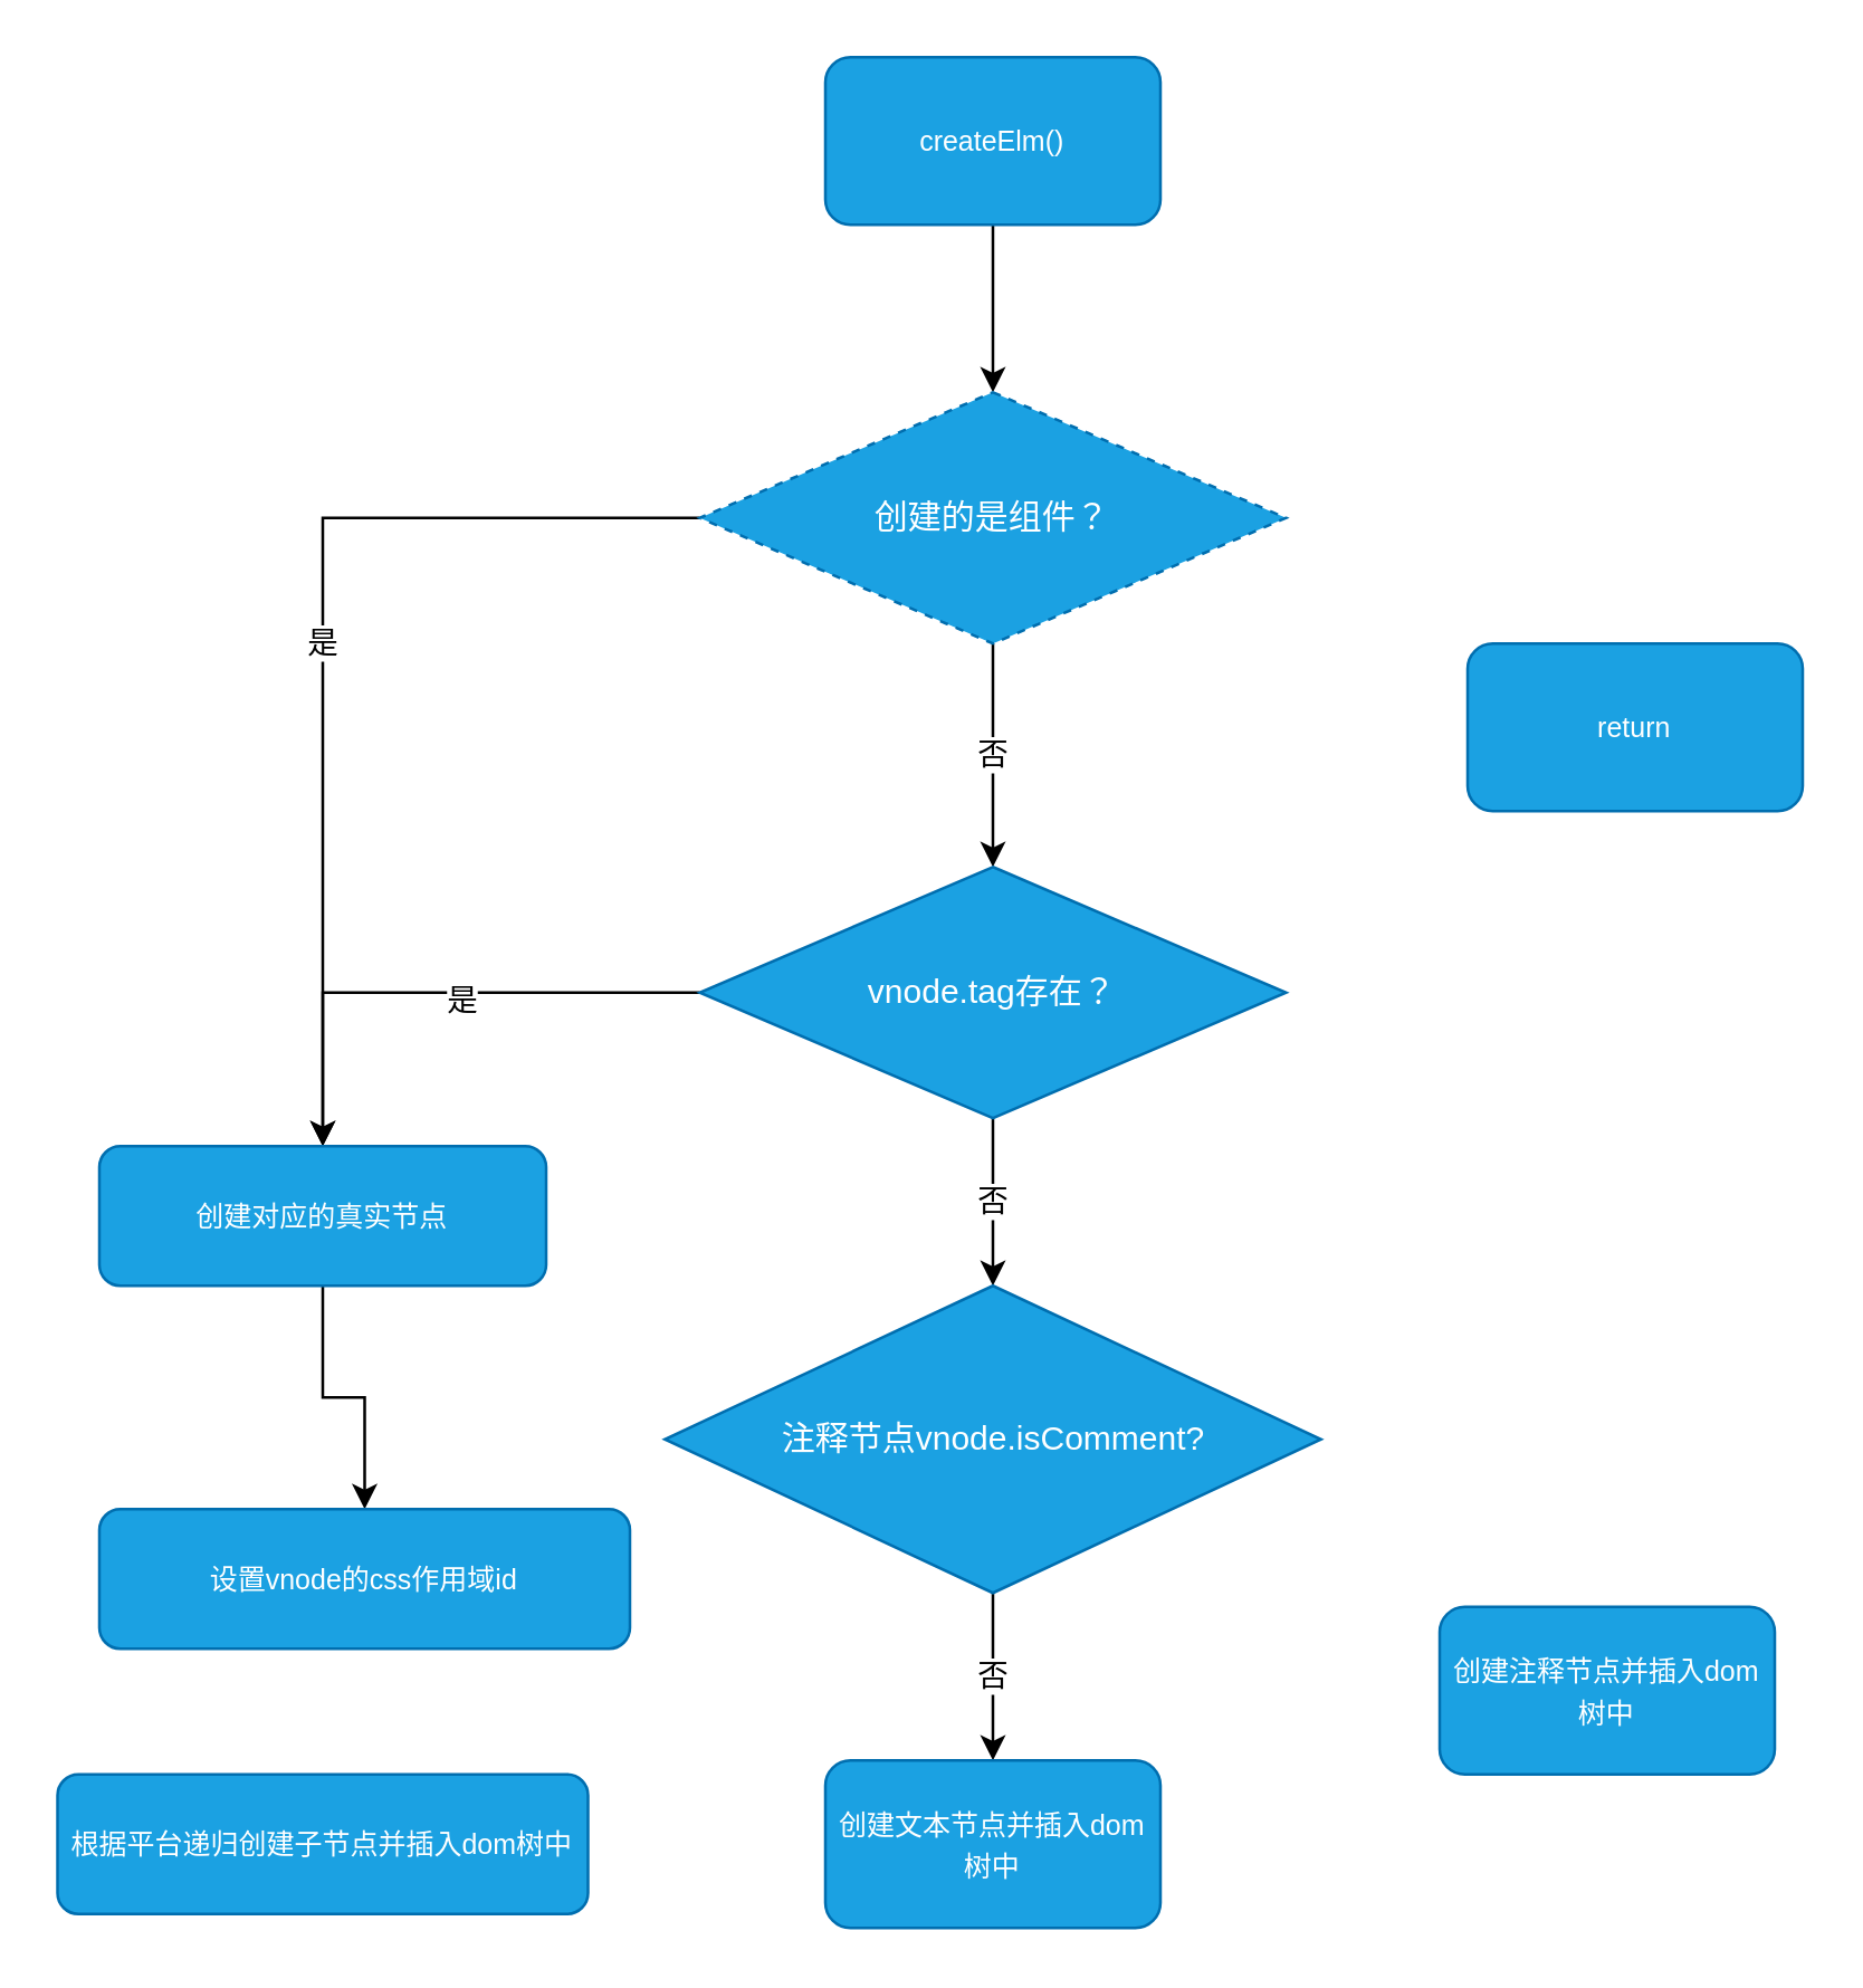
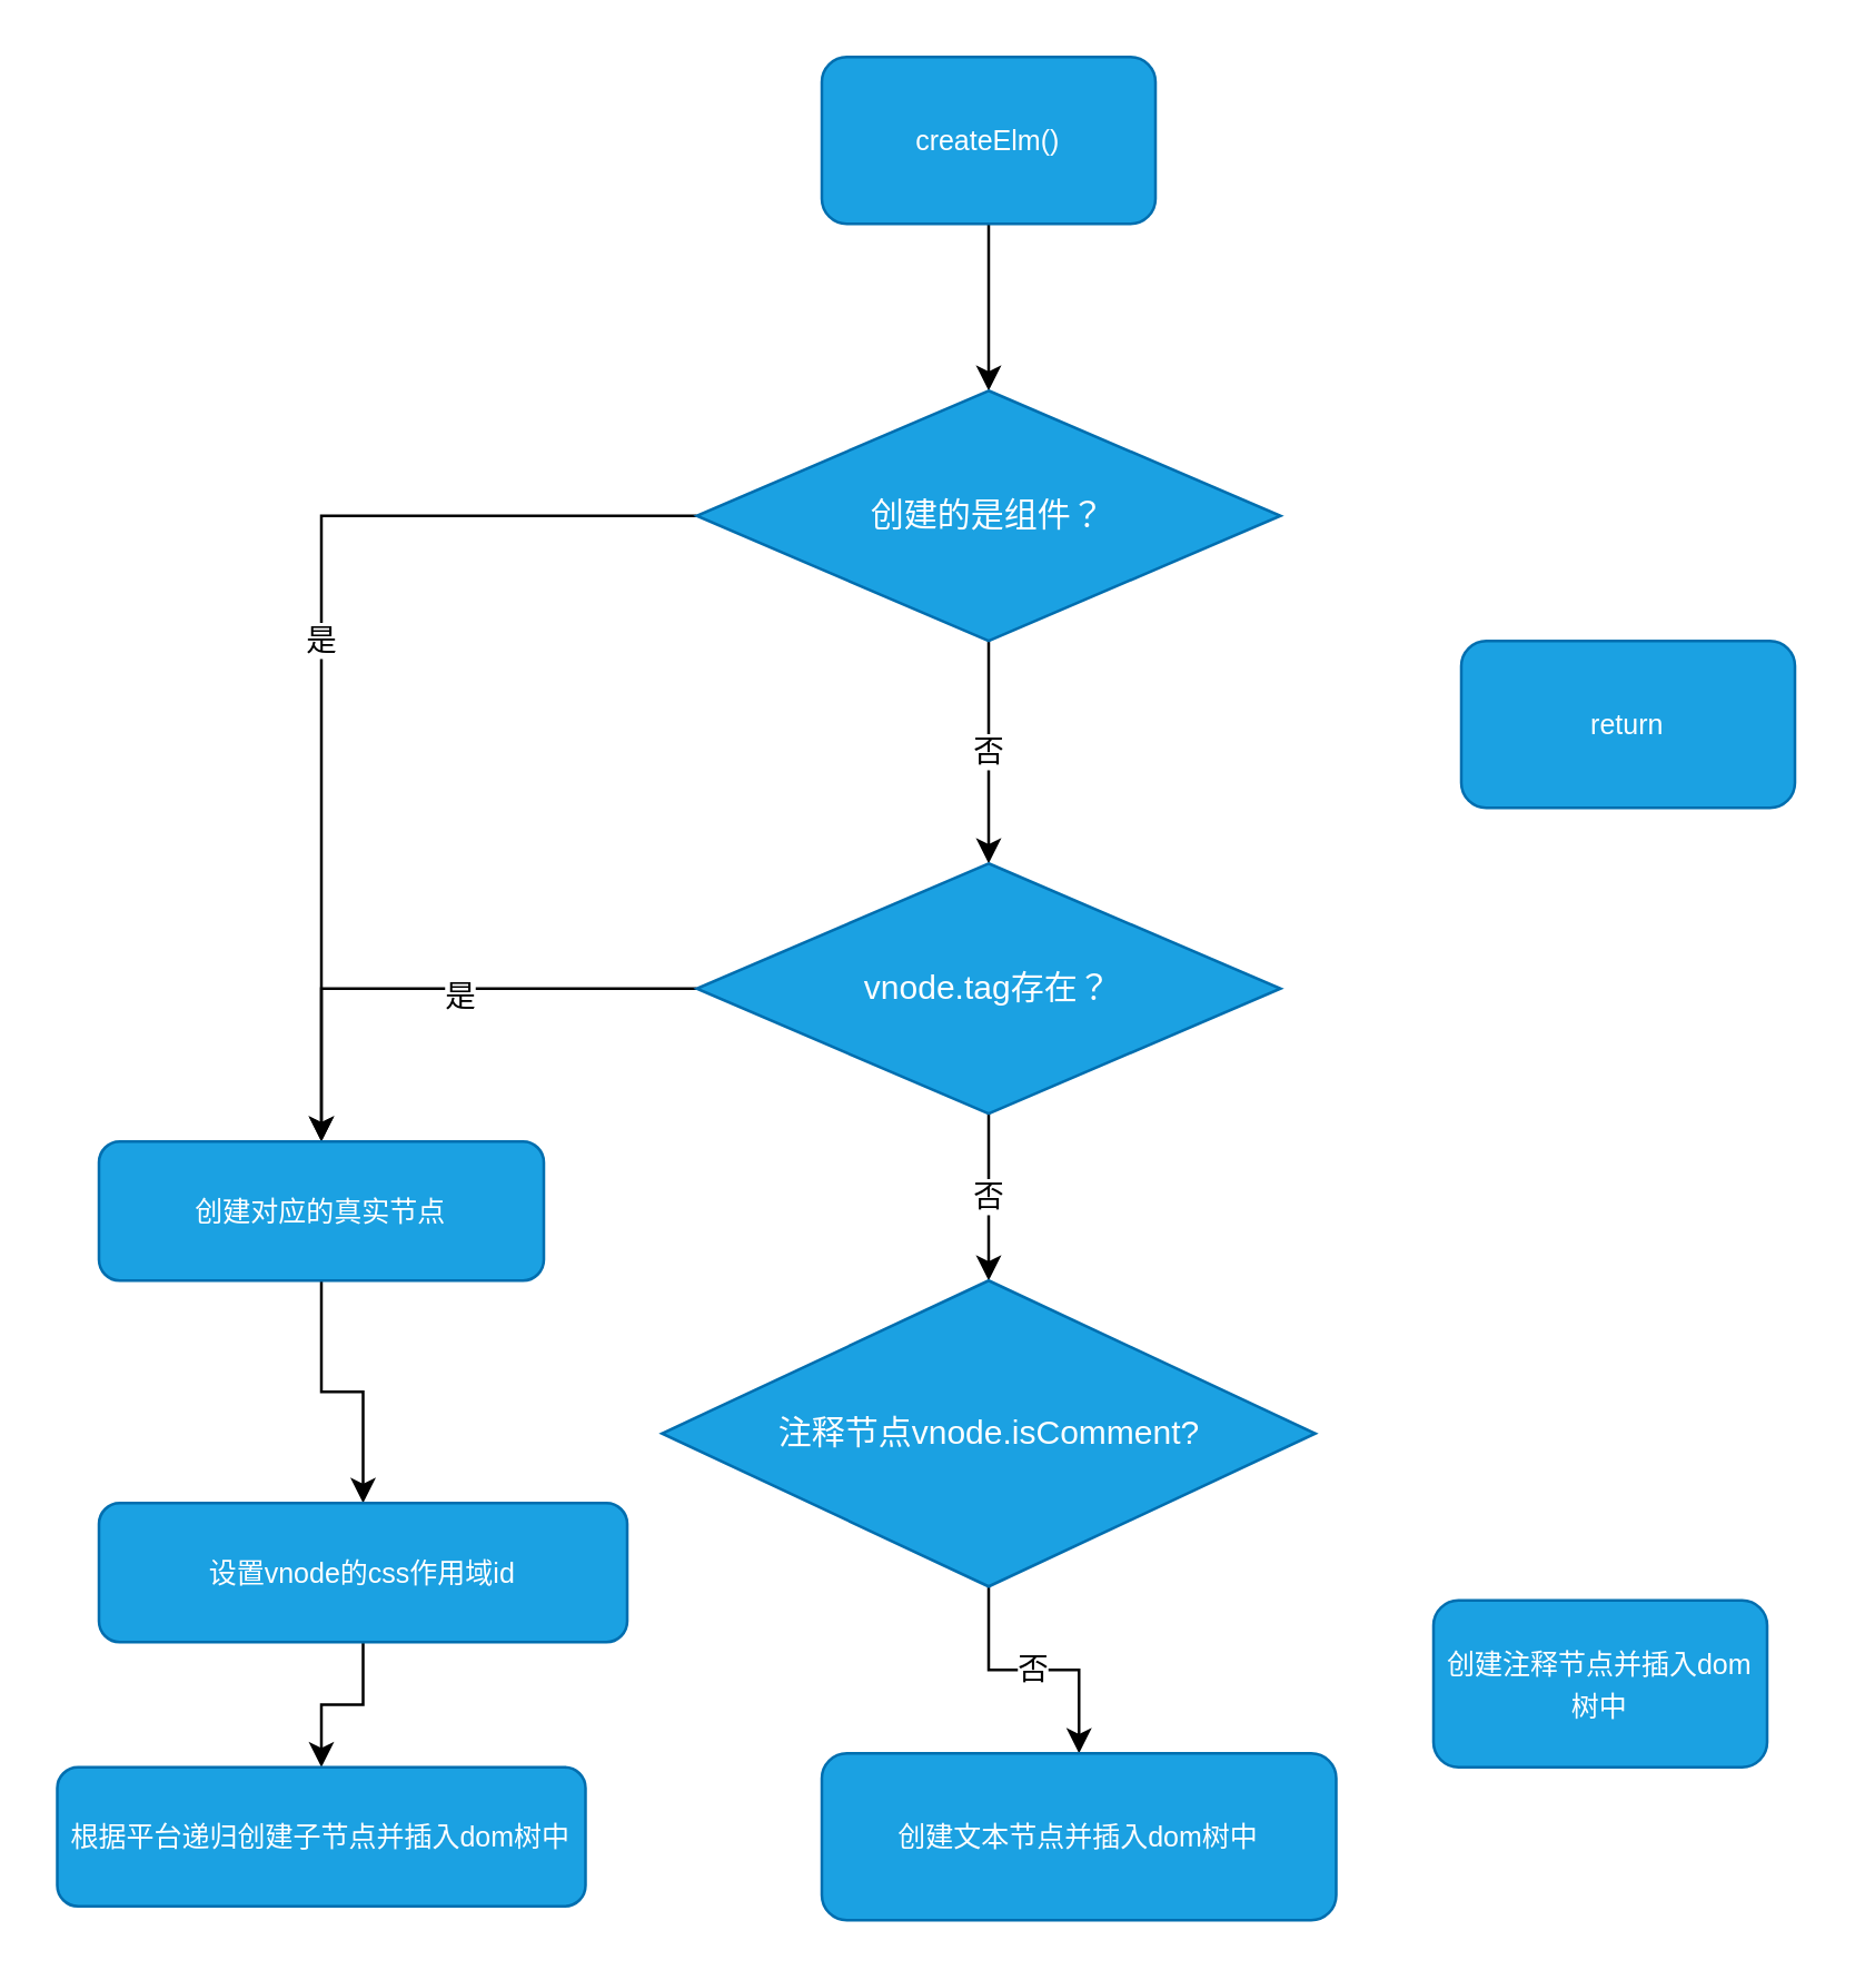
- <mxCell id="6" value="创建的是组件？" style="rhombus;whiteSpace=wrap;html=1;fillColor=#1ba1e2;strokeColor=#006EAF;fontColor=#ffffff;dashed=1;" vertex="1" parent="1"><mxGeometry x="250" y="140" width="210" height="90" as="geometry" /></mxCell>
+ <mxCell id="6" value="创建的是组件？" style="rhombus;whiteSpace=wrap;html=1;fillColor=#1ba1e2;strokeColor=#006EAF;fontColor=#ffffff;" vertex="1" parent="1"><mxGeometry x="250" y="140" width="210" height="90" as="geometry" /></mxCell>
+ <mxCell id="18" style="edgeStyle=orthogonalEdgeStyle;rounded=0;orthogonalLoop=1;jettySize=auto;html=1;entryX=0.5;entryY=0;entryDx=0;entryDy=0;" edge="1" parent="1" source="19" target="20"><mxGeometry relative="1" as="geometry" /></mxCell>
- <mxCell id="16" value="&lt;font size=&quot;1&quot;&gt;创建文本节点并插入dom树中&lt;/font&gt;" style="rounded=1;whiteSpace=wrap;html=1;fillColor=#1ba1e2;strokeColor=#006EAF;fontColor=#ffffff;" vertex="1" parent="1"><mxGeometry x="295" y="630" width="120" height="60" as="geometry" /></mxCell>
+ <mxCell id="16" value="&lt;font size=&quot;1&quot;&gt;创建文本节点并插入dom树中&lt;/font&gt;" style="rounded=1;whiteSpace=wrap;html=1;fillColor=#1ba1e2;strokeColor=#006EAF;fontColor=#ffffff;" vertex="1" parent="1"><mxGeometry x="295" y="630" width="185" height="60" as="geometry" /></mxCell>
